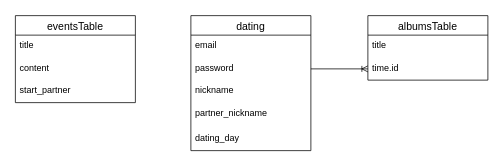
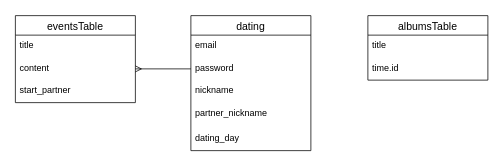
+ <mxCell id="15" value="" style="edgeStyle=none;html=1;entryX=1;entryY=0.5;entryDx=0;entryDy=0;endArrow=ERmany;endFill=0;" parent="1" source="4" target="13" edge="1"><mxGeometry relative="1" as="geometry" /></mxCell>
- <mxCell id="16" style="edgeStyle=none;html=1;exitX=1;exitY=0.5;exitDx=0;exitDy=0;endArrow=ERoneToMany;endFill=0;" parent="1" source="4" target="10" edge="1"><mxGeometry relative="1" as="geometry" /></mxCell>
